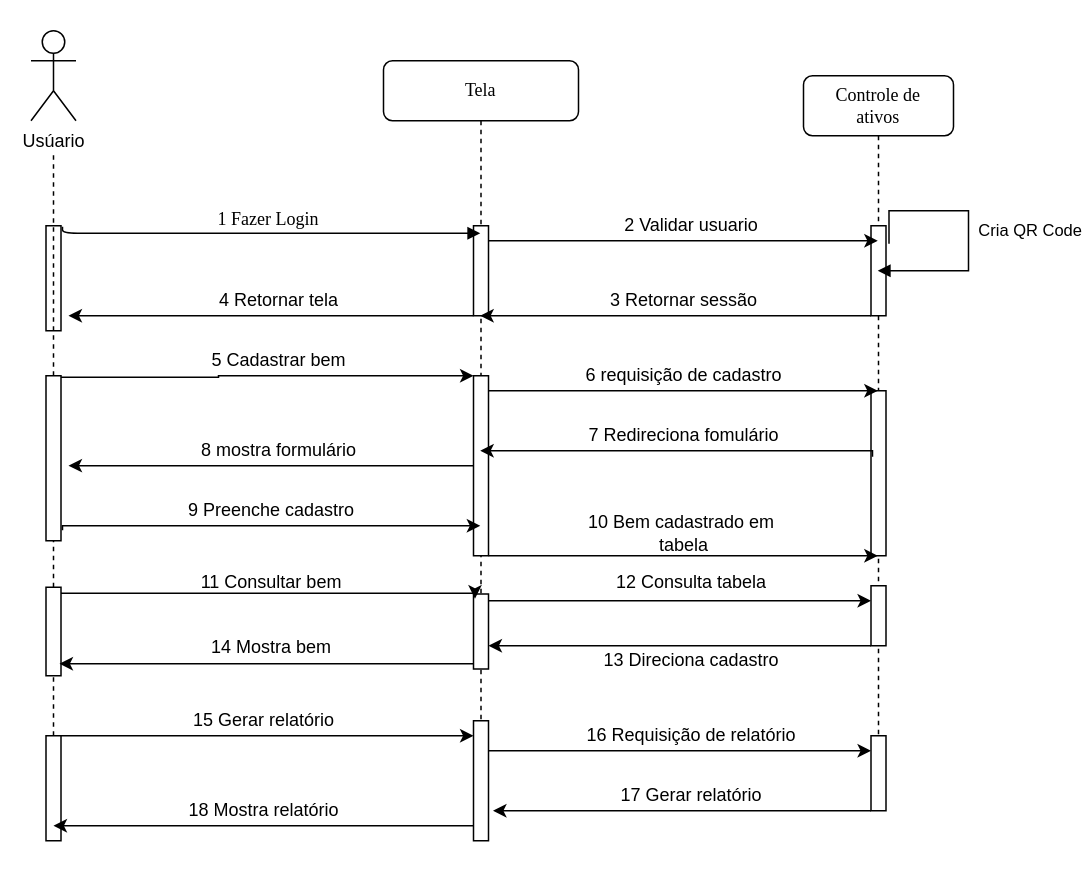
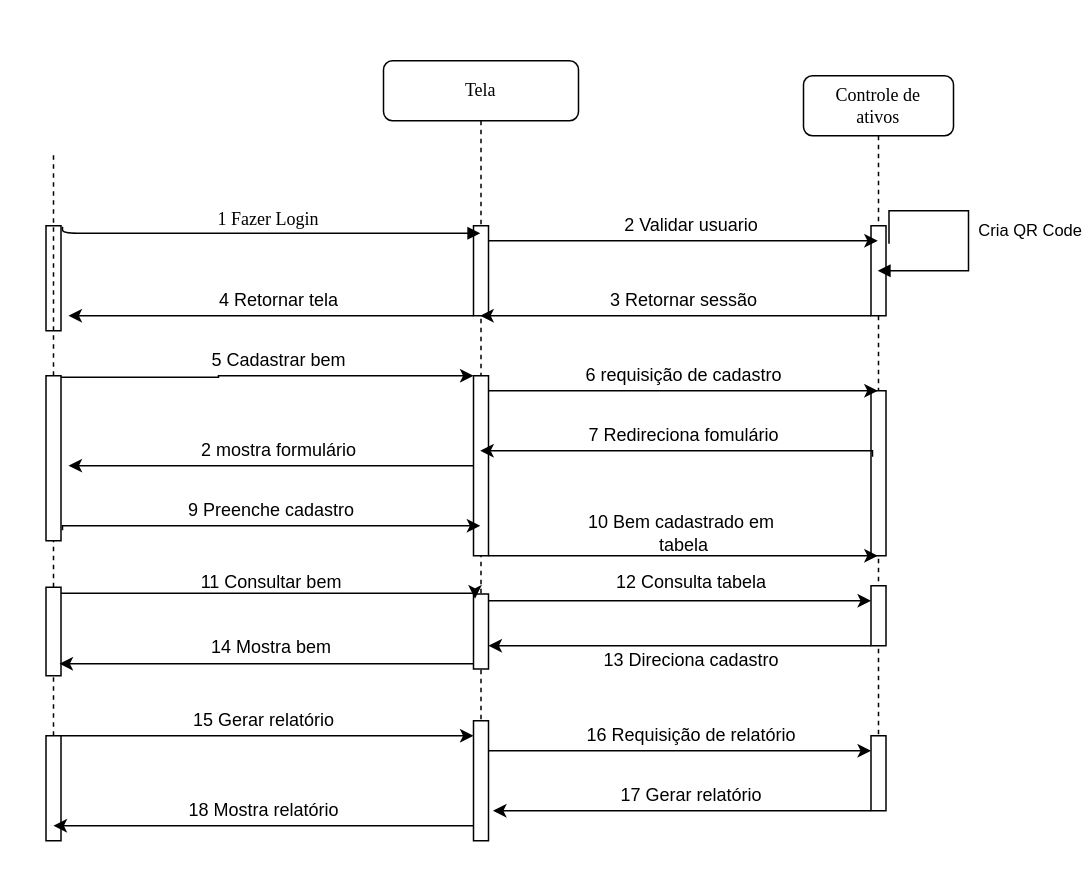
- <mxCell id="8" value="Usúario&lt;br&gt;" style="shape=umlActor;verticalLabelPosition=bottom;labelBackgroundColor=#ffffff;verticalAlign=top;html=1;outlineConnect=0;" vertex="1" parent="1"><mxGeometry x="20" y="20" width="30" height="60" as="geometry" /></mxCell>
- <mxCell id="32" value="8 mostra formulário" style="text;html=1;align=center;verticalAlign=middle;resizable=0;points=[];autosize=1;" vertex="1" parent="1"><mxGeometry x="125" y="290" width="120" height="20" as="geometry" /></mxCell>
+ <mxCell id="32" value="2 mostra formulário" style="text;html=1;align=center;verticalAlign=middle;resizable=0;points=[];autosize=1;" vertex="1" parent="1"><mxGeometry x="125" y="290" width="120" height="20" as="geometry" /></mxCell>
